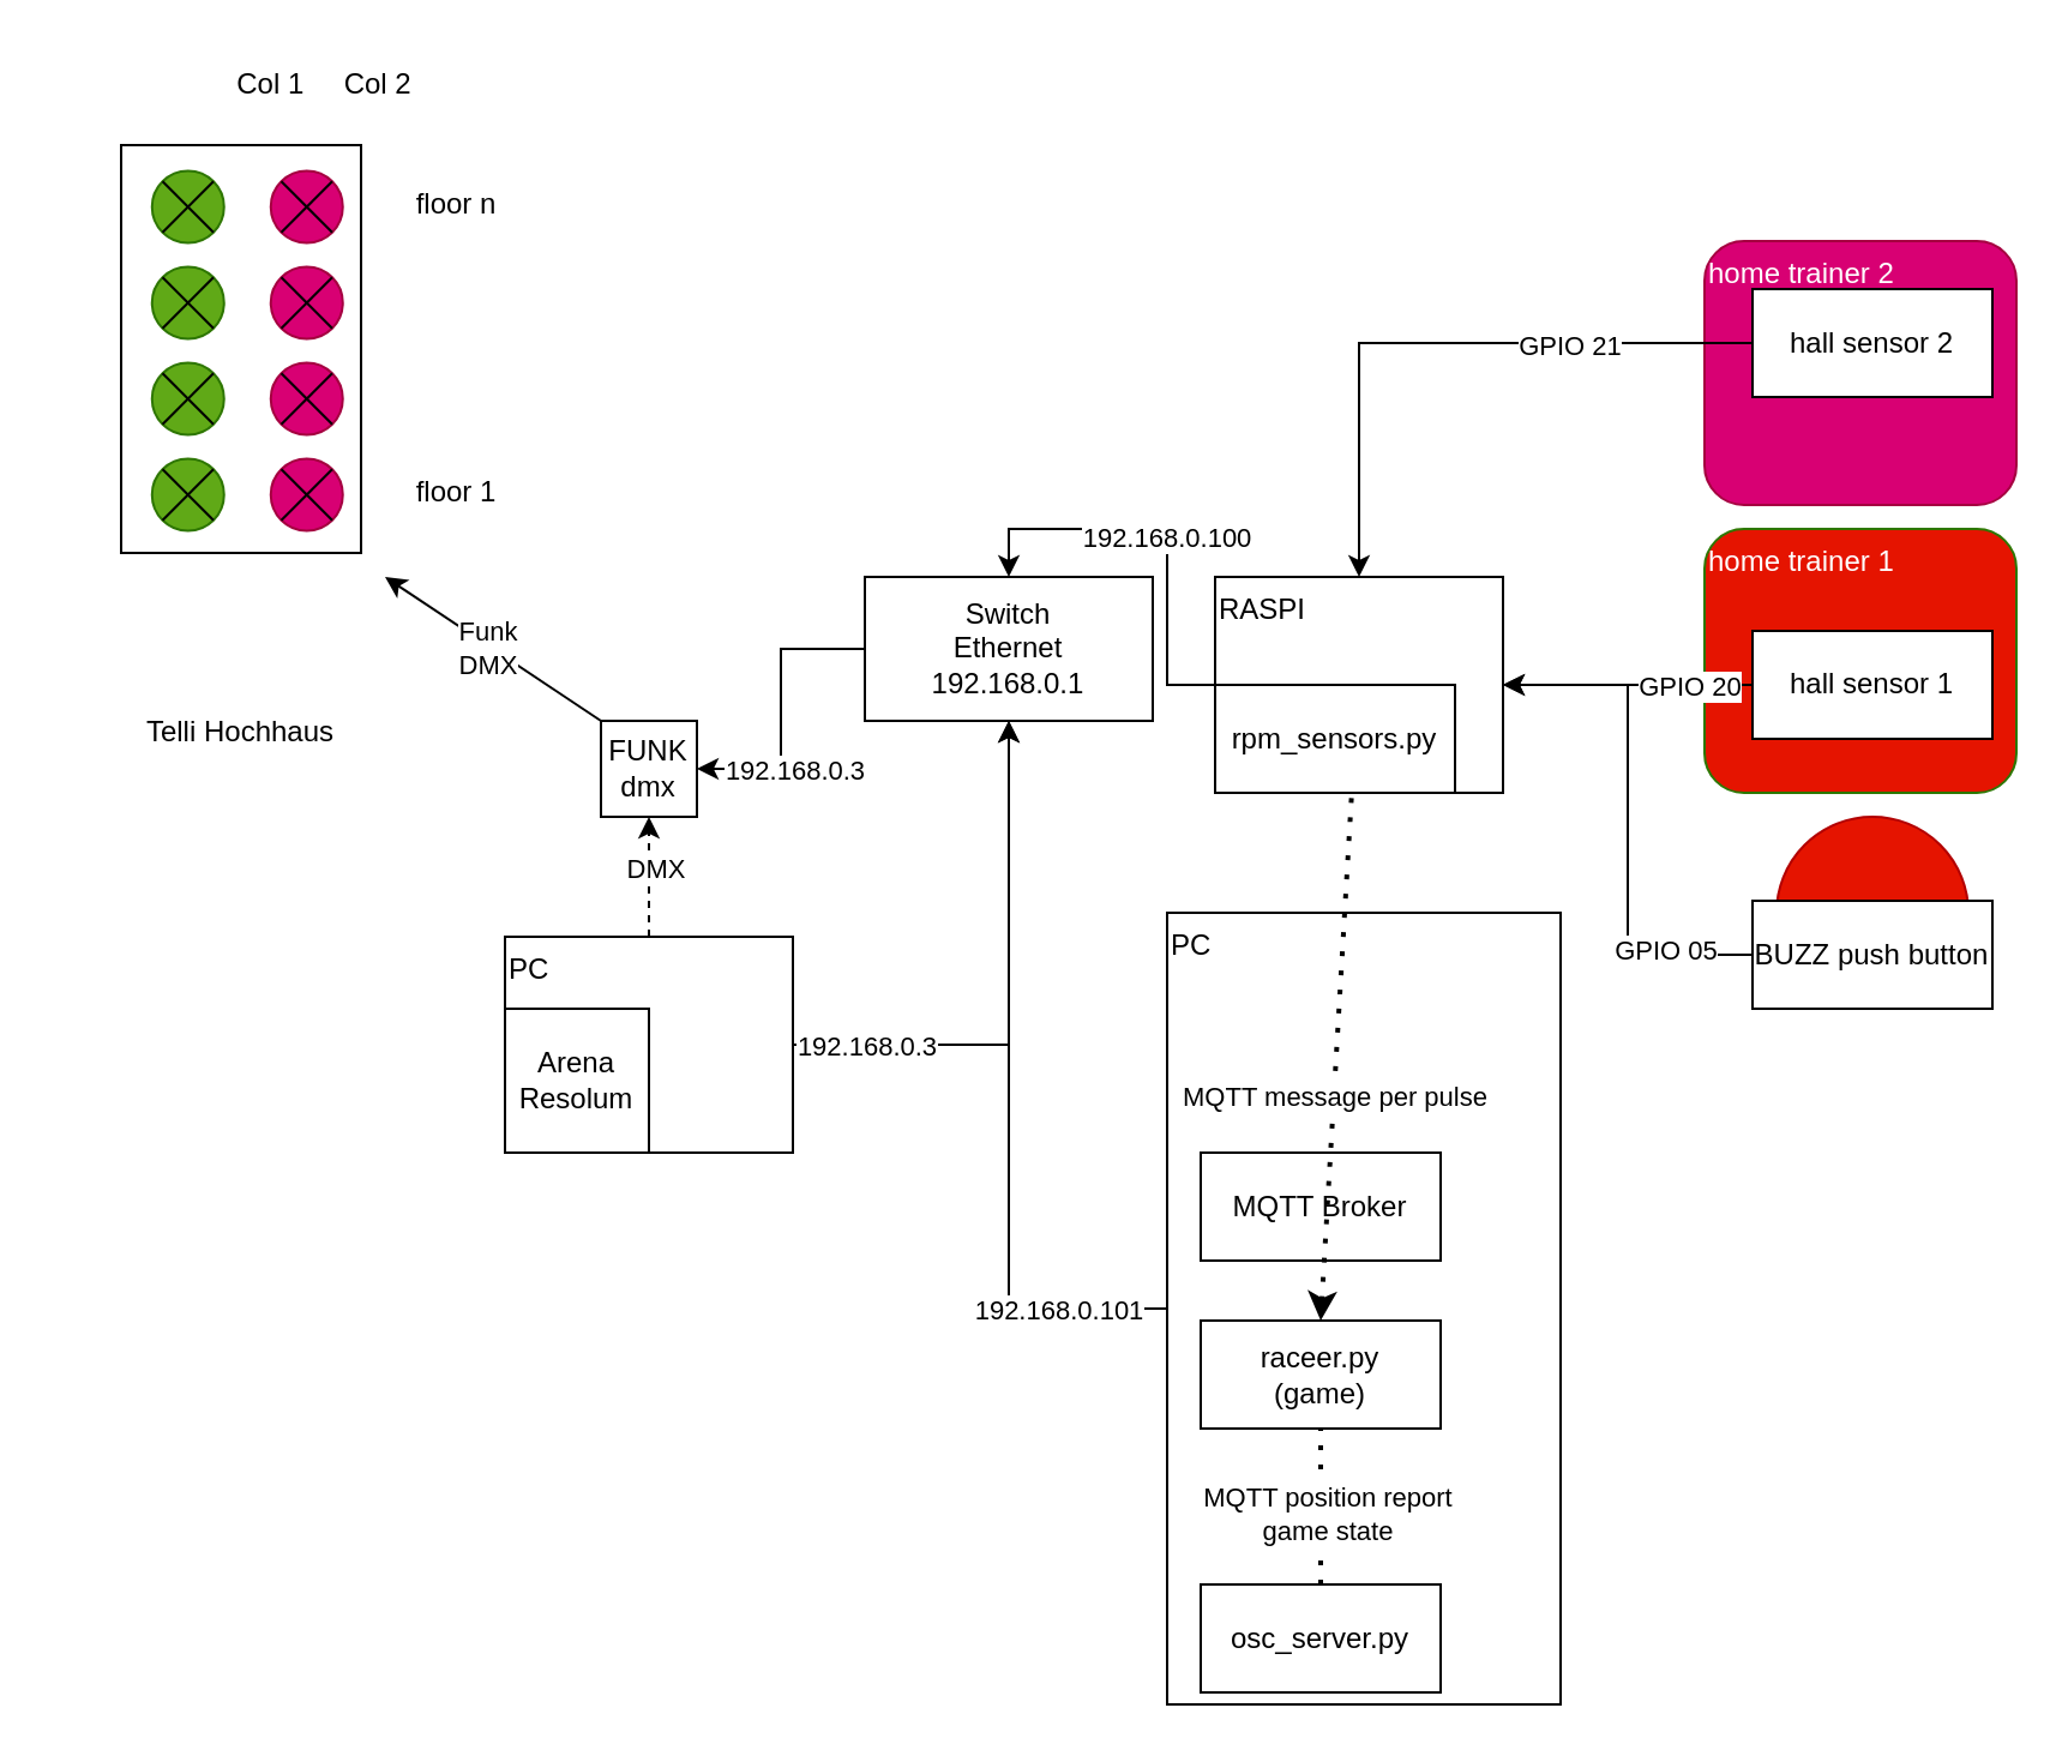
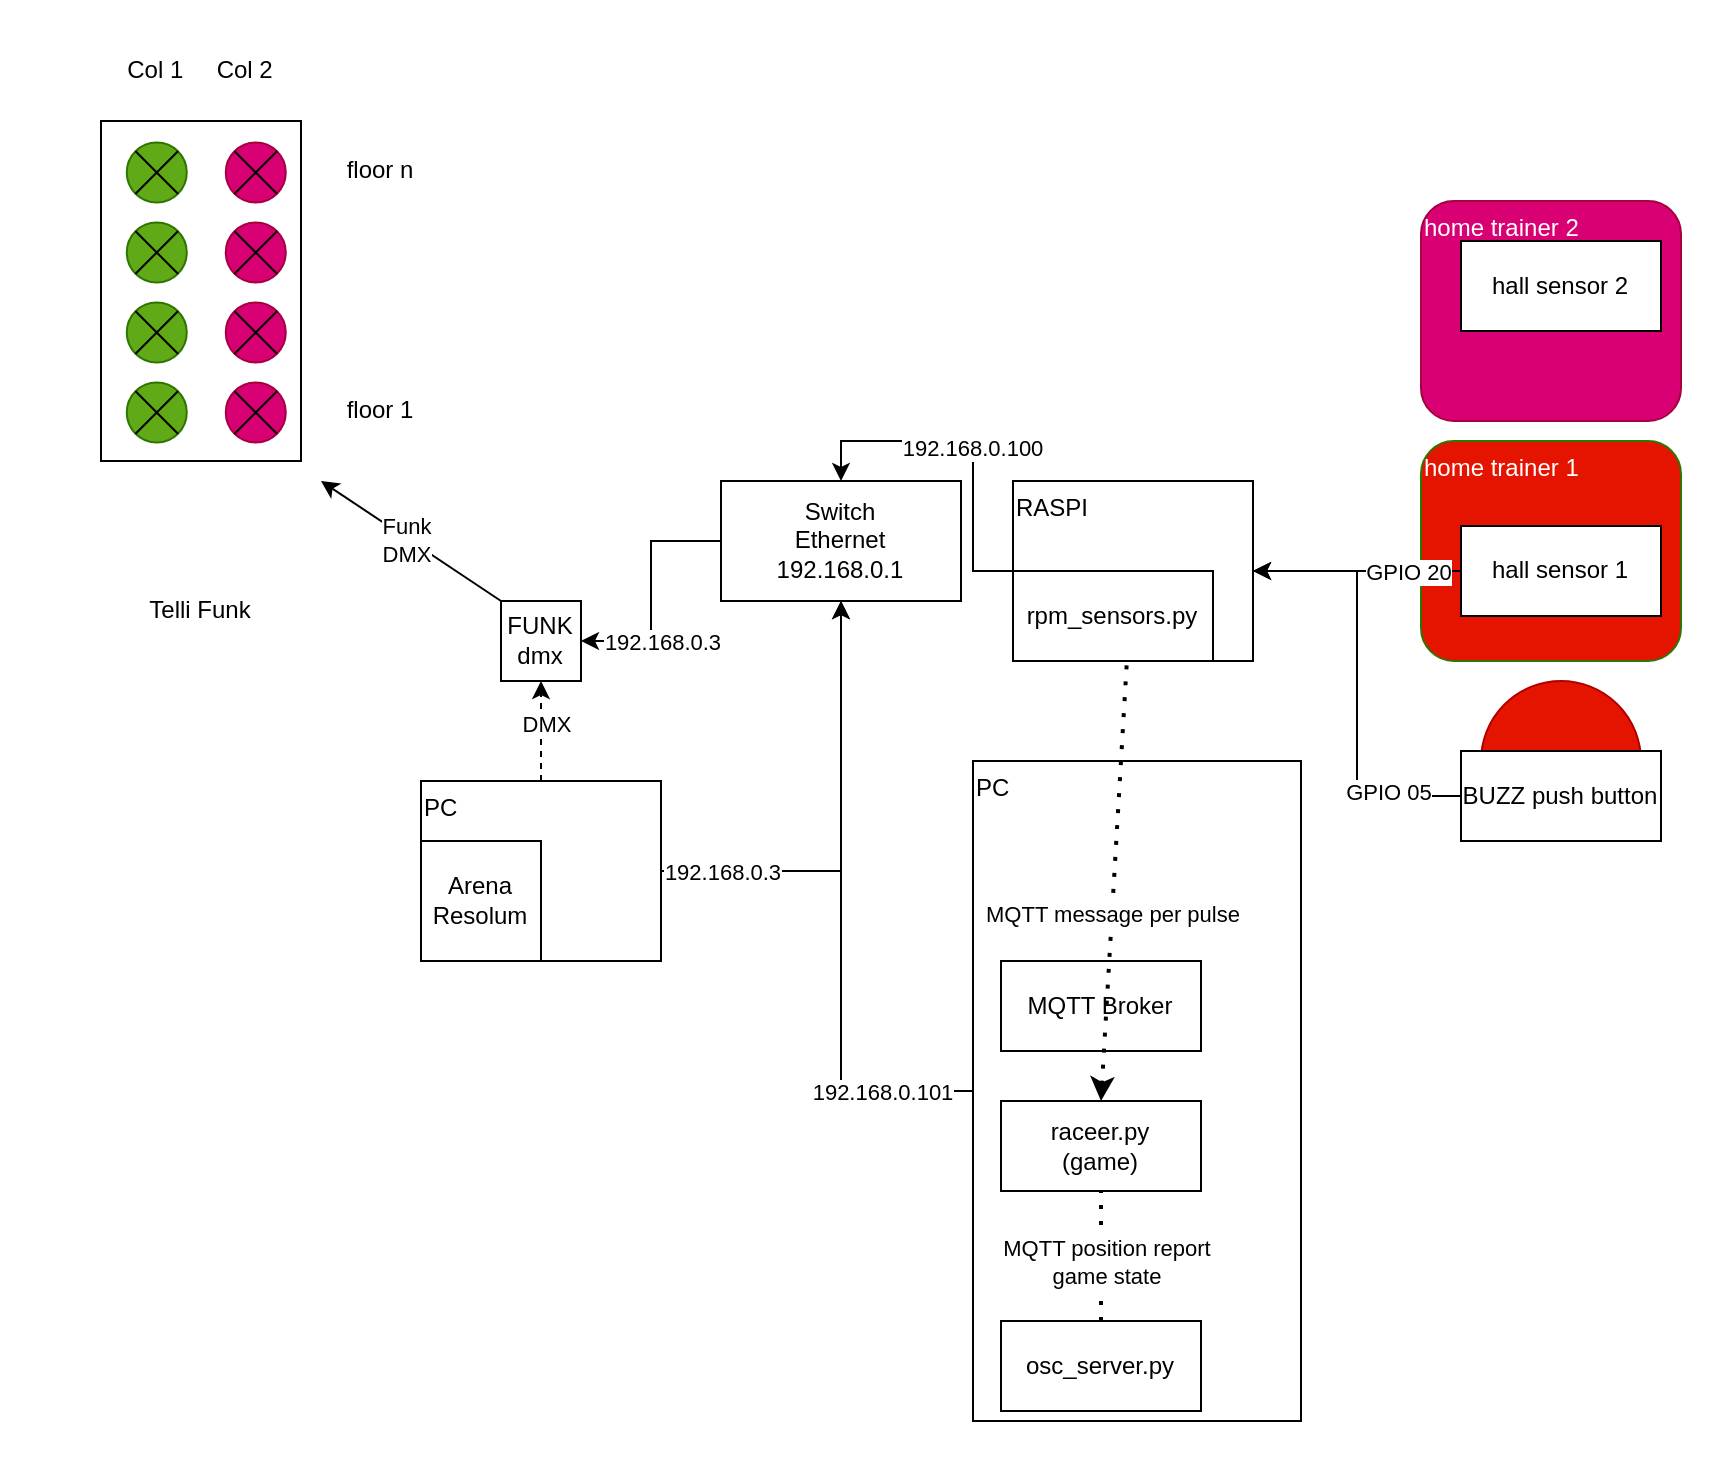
- <mxCell id="8" value="Col 1&amp;nbsp; &amp;nbsp; &amp;nbsp;Col 2" style="text;html=1;align=center;verticalAlign=middle;whiteSpace=wrap;rounded=0;" vertex="1" parent="1"><mxGeometry x="55" y="20" width="160" height="30" as="geometry" /></mxCell>
+ <mxCell id="8" value="Col 1&amp;nbsp; &amp;nbsp; &amp;nbsp;Col 2" style="text;html=1;align=center;verticalAlign=middle;whiteSpace=wrap;rounded=0;" vertex="1" parent="1"><mxGeometry y="20" width="160" height="30" as="geometry" x="20" /></mxCell>
- <mxCell id="32" style="edgeStyle=orthogonalEdgeStyle;rounded=0;orthogonalLoop=1;jettySize=auto;html=1;" edge="1" parent="1" source="34" target="27"><mxGeometry relative="1" as="geometry" /></mxCell>
- <mxCell id="33" value="GPIO 21" style="edgeLabel;html=1;align=center;verticalAlign=middle;resizable=0;points=[];" vertex="1" connectable="0" parent="32"><mxGeometry x="-0.408" y="1" relative="1" as="geometry"><mxPoint as="offset" /></mxGeometry></mxCell>
- <mxCell id="7" value="Telli Hochhaus" style="text;html=1;align=center;verticalAlign=middle;whiteSpace=wrap;rounded=0;" vertex="1" parent="1"><mxGeometry x="50" y="290" width="100" height="30" as="geometry" /></mxCell>
+ <mxCell id="7" value="Telli Funk" style="text;html=1;align=center;verticalAlign=middle;whiteSpace=wrap;rounded=0;" vertex="1" parent="1"><mxGeometry x="50" y="290" width="100" height="30" as="geometry" /></mxCell>
